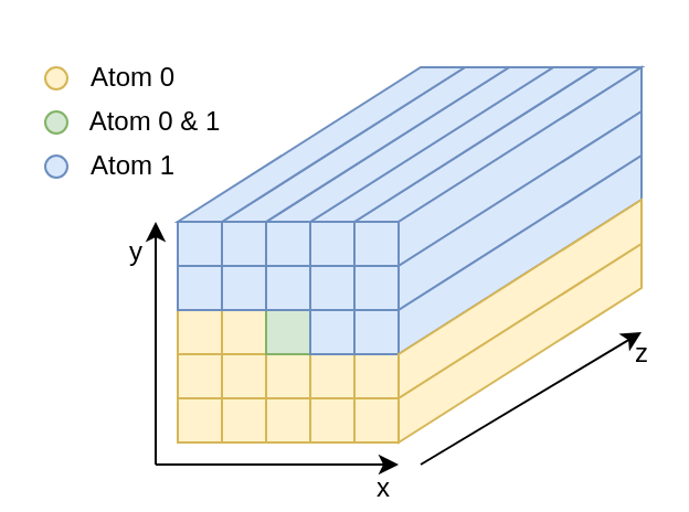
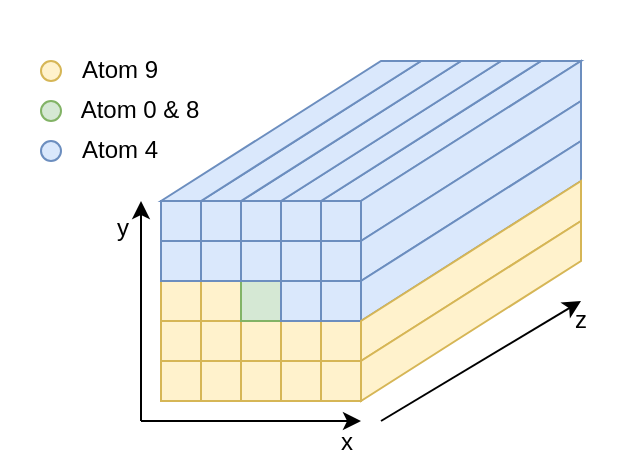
- <mxCell id="44" value="Atom 0" style="text;html=1;strokeColor=none;fillColor=none;align=center;verticalAlign=middle;whiteSpace=wrap;rounded=0;" parent="1" vertex="1"><mxGeometry x="30" y="30" width="60" height="10" as="geometry" /></mxCell>
+ <mxCell id="44" value="Atom 9" style="text;html=1;strokeColor=none;fillColor=none;align=center;verticalAlign=middle;whiteSpace=wrap;rounded=0;" parent="1" vertex="1"><mxGeometry x="30" y="30" width="60" height="10" as="geometry" /></mxCell>
- <mxCell id="46" value="Atom 0 &amp;amp; 1" style="text;html=1;strokeColor=none;fillColor=none;align=center;verticalAlign=middle;whiteSpace=wrap;rounded=0;" parent="1" vertex="1"><mxGeometry x="30" y="50" width="80" height="10" as="geometry" /></mxCell>
+ <mxCell id="46" value="Atom 0 &amp;amp; 8" style="text;html=1;strokeColor=none;fillColor=none;align=center;verticalAlign=middle;whiteSpace=wrap;rounded=0;" parent="1" vertex="1"><mxGeometry x="30" y="50" width="80" height="10" as="geometry" /></mxCell>
- <mxCell id="48" value="Atom 1" style="text;html=1;strokeColor=none;fillColor=none;align=center;verticalAlign=middle;whiteSpace=wrap;rounded=0;" parent="1" vertex="1"><mxGeometry x="30" y="70" width="60" height="10" as="geometry" /></mxCell>
+ <mxCell id="48" value="Atom 4" style="text;html=1;strokeColor=none;fillColor=none;align=center;verticalAlign=middle;whiteSpace=wrap;rounded=0;" parent="1" vertex="1"><mxGeometry x="30" y="70" width="60" height="10" as="geometry" /></mxCell>
